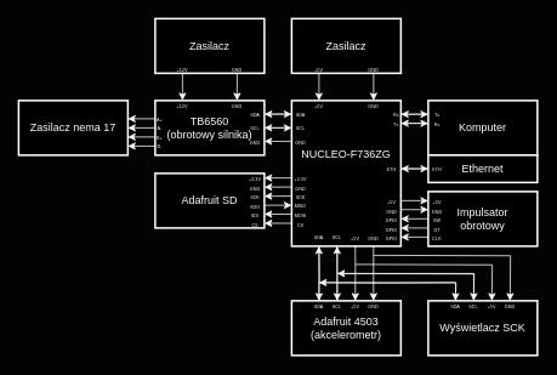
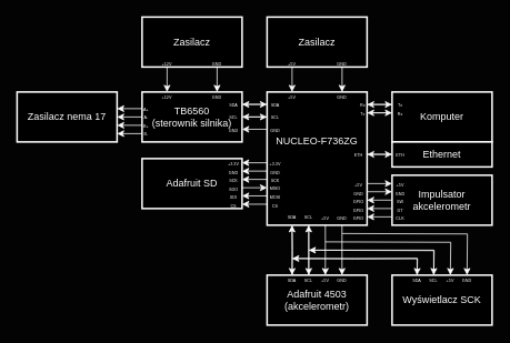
- <mxCell id="8" value="TB6560&lt;br&gt;(obrotowy silnika)" style="rounded=0;whiteSpace=wrap;html=1;strokeColor=#FFFFFF;fillColor=#000000;fontColor=#FFFFFF;strokeWidth=2;" vertex="1" parent="1"><mxGeometry x="170" y="110" width="120" height="60" as="geometry" /></mxCell>
+ <mxCell id="8" value="TB6560&lt;br&gt;(sterownik silnika)" style="rounded=0;whiteSpace=wrap;html=1;strokeColor=#FFFFFF;fillColor=#000000;fontColor=#FFFFFF;strokeWidth=2;" vertex="1" parent="1"><mxGeometry x="170" y="110" width="120" height="60" as="geometry" /></mxCell>
- <mxCell id="67" value="&lt;font color=&quot;#ffffff&quot;&gt;Impulsator&lt;br&gt;obrotowy&lt;br&gt;&lt;/font&gt;" style="rounded=0;whiteSpace=wrap;html=1;strokeColor=#FFFFFF;gradientColor=none;fillColor=#000000;strokeWidth=2;" vertex="1" parent="1"><mxGeometry x="470" y="210" width="120" height="60" as="geometry" /></mxCell>
+ <mxCell id="67" value="&lt;font color=&quot;#ffffff&quot;&gt;Impulsator&lt;br&gt;akcelerometr&lt;br&gt;&lt;/font&gt;" style="rounded=0;whiteSpace=wrap;html=1;strokeColor=#FFFFFF;gradientColor=none;fillColor=#000000;strokeWidth=2;" vertex="1" parent="1"><mxGeometry x="470" y="210" width="120" height="60" as="geometry" /></mxCell>
